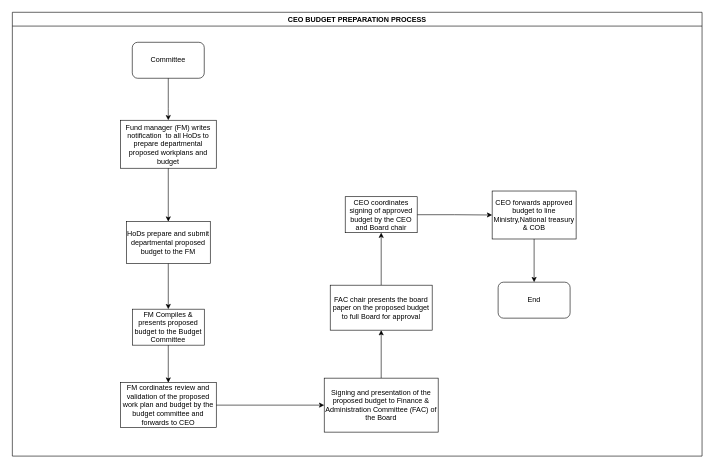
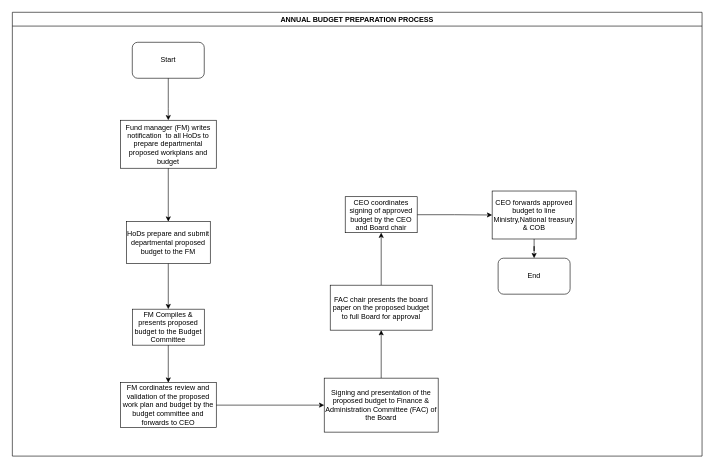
- <mxCell id="2" value="CEO BUDGET PREPARATION PROCESS" style="swimlane;" vertex="1" parent="1"><mxGeometry x="20" y="20" width="1150" height="740" as="geometry" /></mxCell>
+ <mxCell id="2" value="ANNUAL BUDGET PREPARATION PROCESS" style="swimlane;" vertex="1" parent="1"><mxGeometry x="20" y="20" width="1150" height="740" as="geometry" /></mxCell>
- <mxCell id="3" value="Committee" style="rounded=1;whiteSpace=wrap;html=1;" vertex="1" parent="2"><mxGeometry x="200" y="50" width="120" height="60" as="geometry" /></mxCell>
+ <mxCell id="3" value="Start" style="rounded=1;whiteSpace=wrap;html=1;" vertex="1" parent="2"><mxGeometry x="200" y="50" width="120" height="60" as="geometry" /></mxCell>
- <mxCell id="13" value="End" style="rounded=1;whiteSpace=wrap;html=1;" vertex="1" parent="2"><mxGeometry x="810" y="450" width="120" height="60" as="geometry" /></mxCell>
+ <mxCell id="13" value="End" style="rounded=1;whiteSpace=wrap;html=1;" vertex="1" parent="2"><mxGeometry x="810" y="410" width="120" height="60" as="geometry" /></mxCell>
